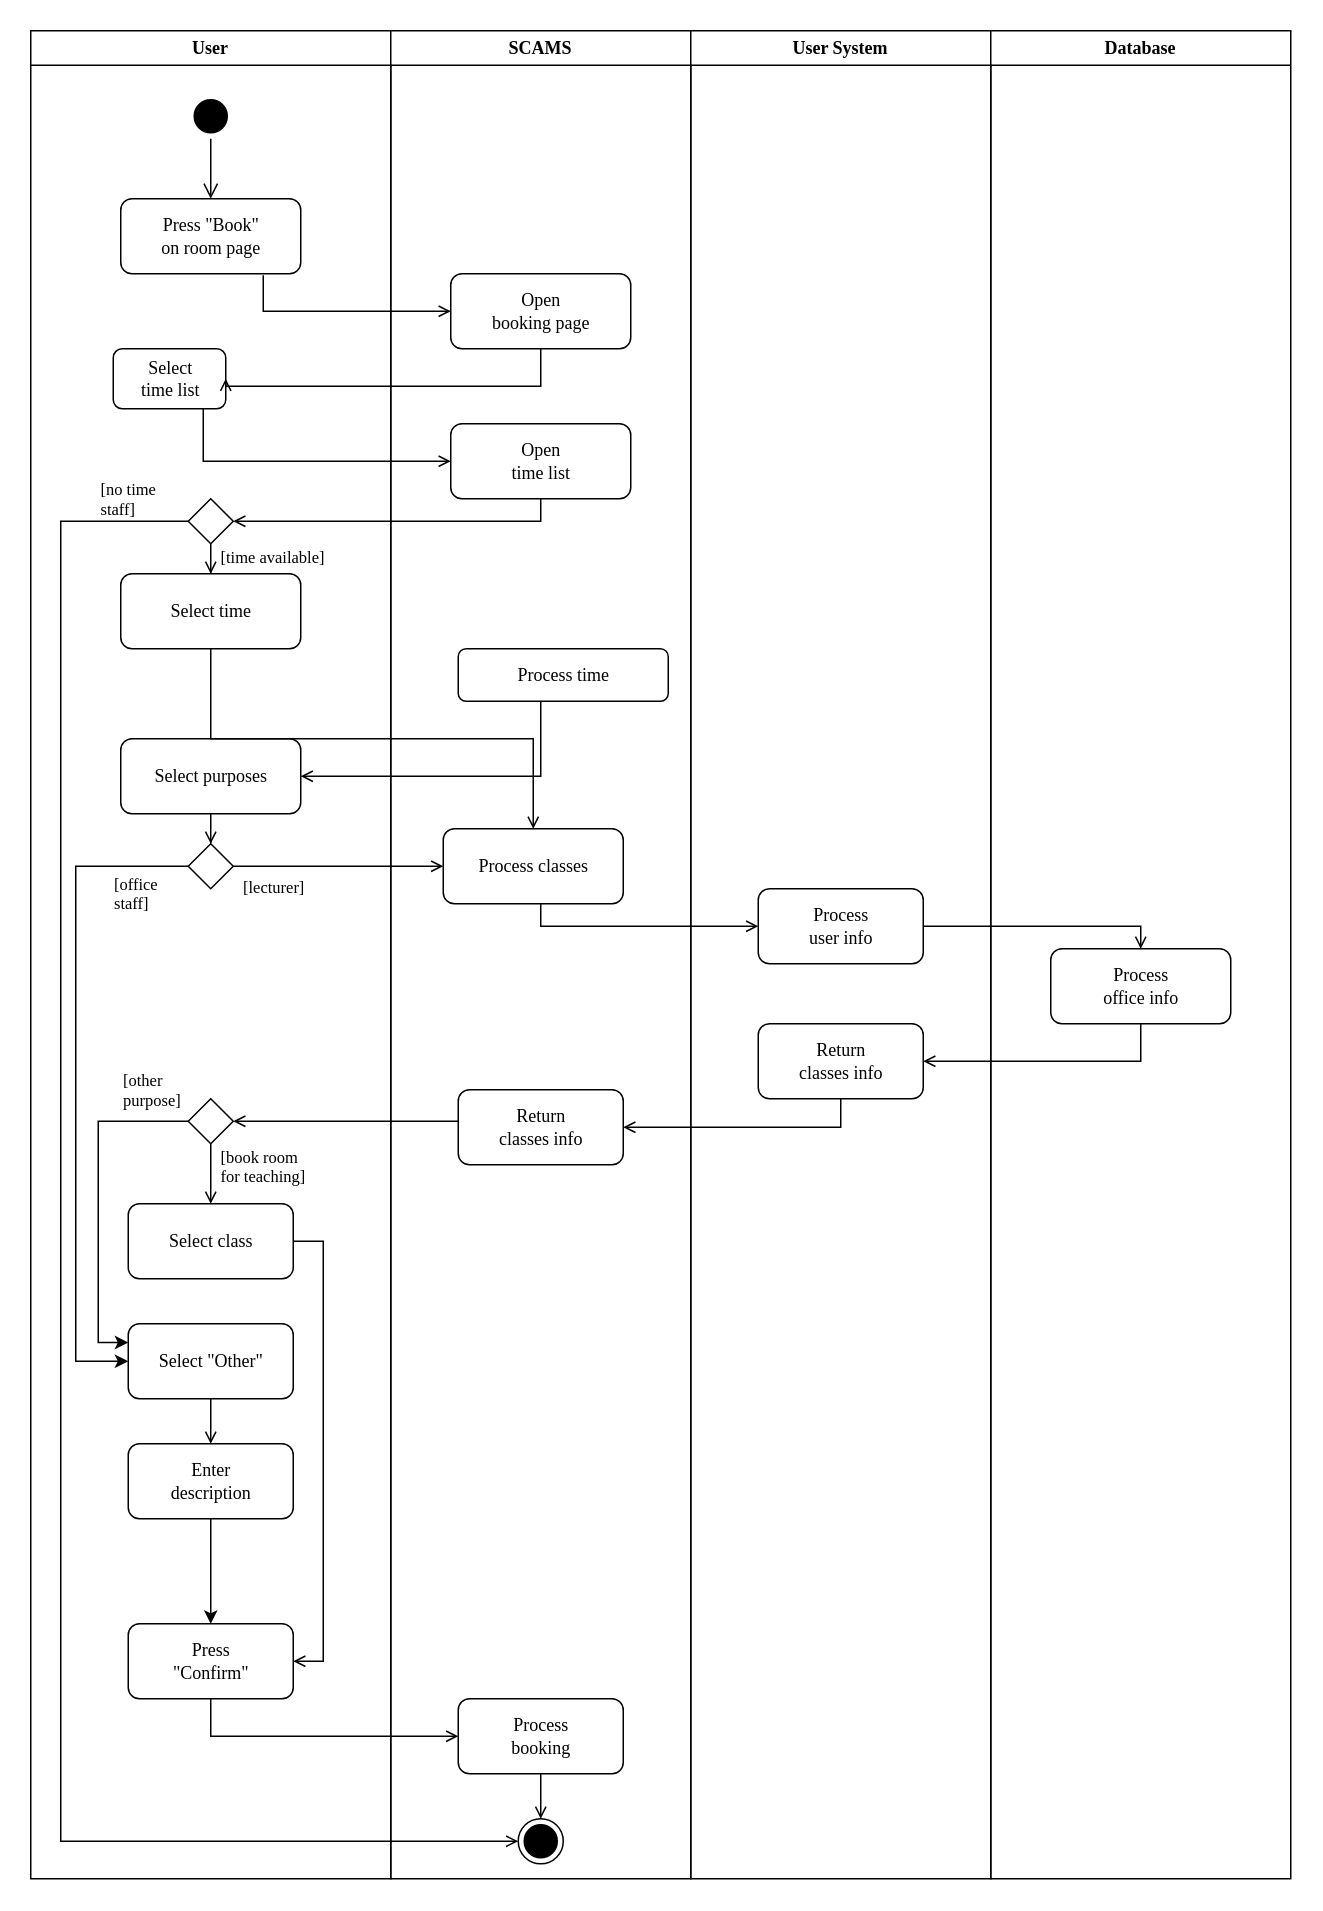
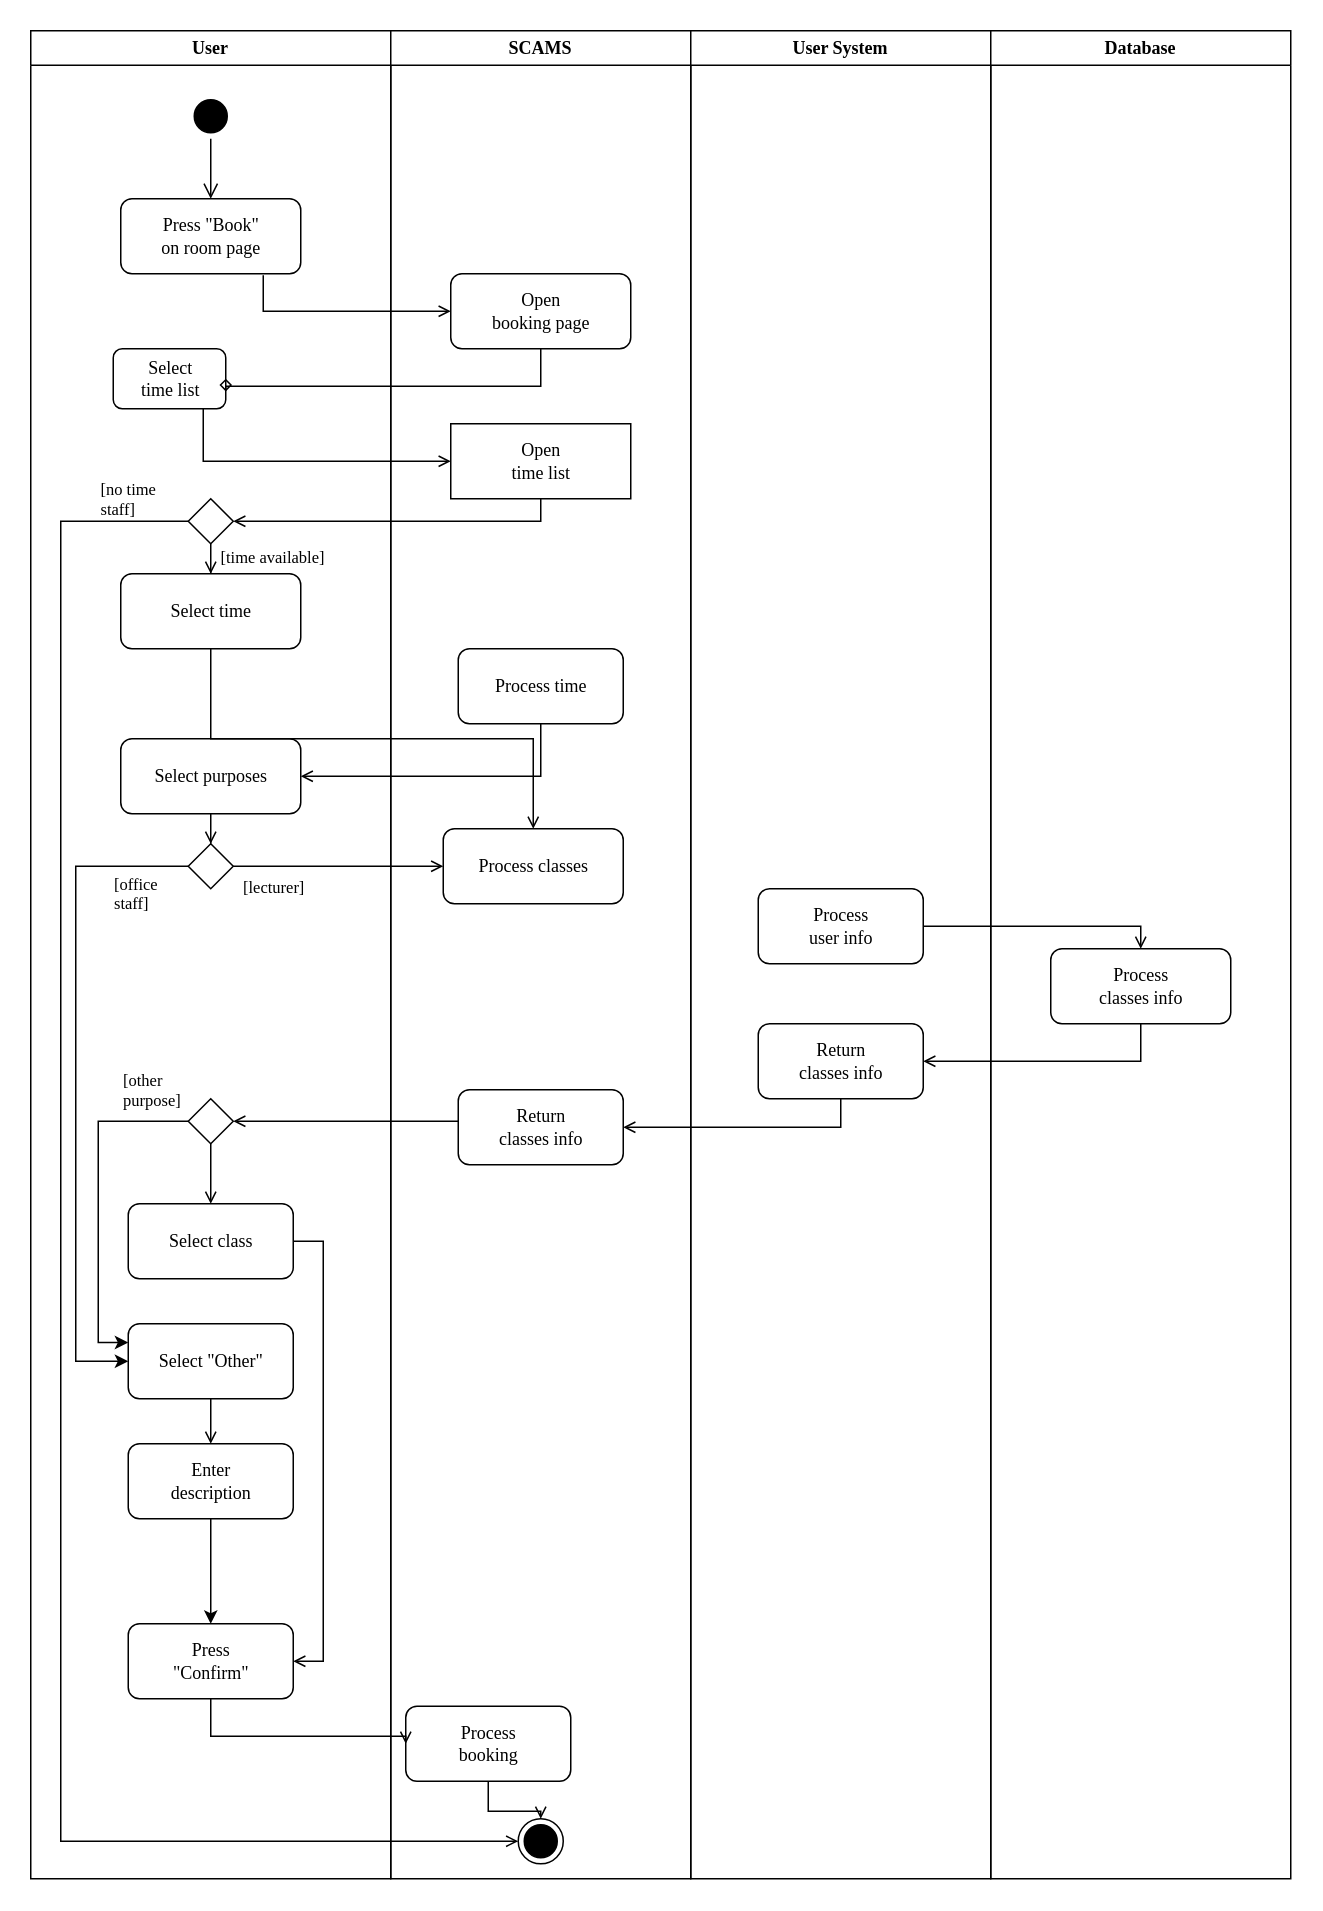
- <mxCell id="47" style="edgeStyle=orthogonalEdgeStyle;rounded=0;orthogonalLoop=1;jettySize=auto;html=1;entryX=1;entryY=0.5;entryDx=0;entryDy=0;endArrow=open;endFill=0;" parent="1" source="31" target="6" edge="1"><mxGeometry relative="1" as="geometry"><Array as="points"><mxPoint x="360" y="257" /></Array></mxGeometry></mxCell>
+ <mxCell id="47" style="edgeStyle=orthogonalEdgeStyle;rounded=0;orthogonalLoop=1;jettySize=auto;html=1;entryX=1;entryY=0.5;entryDx=0;entryDy=0;endArrow=diamond;endFill=0;" parent="1" source="31" target="6" edge="1"><mxGeometry relative="1" as="geometry"><Array as="points"><mxPoint x="360" y="257" /></Array></mxGeometry></mxCell>
- <mxCell id="32" value="&lt;div&gt;Open &lt;br&gt;&lt;/div&gt;&lt;div&gt;time list&lt;br&gt;&lt;/div&gt;" style="strokeColor=#000000;fontFamily=Lucida Console;html=1;verticalAlign=middle;fontSize=12;rounded=1;" parent="30" vertex="1"><mxGeometry x="40" y="262" width="120" height="50" as="geometry" /></mxCell>
+ <mxCell id="32" value="&lt;div&gt;Open &lt;br&gt;&lt;/div&gt;&lt;div&gt;time list&lt;br&gt;&lt;/div&gt;" style="strokeColor=#000000;fontFamily=Lucida Console;html=1;verticalAlign=middle;fontSize=12;rounded=0;" parent="30" vertex="1"><mxGeometry x="40" y="262" width="120" height="50" as="geometry" /></mxCell>
- <mxCell id="33" value="Process time" style="strokeColor=#000000;fontFamily=Lucida Console;html=1;verticalAlign=middle;fontSize=12;rounded=1;" parent="30" vertex="1"><mxGeometry x="45" y="412" width="140" height="35" as="geometry" /></mxCell>
+ <mxCell id="33" value="Process time" style="strokeColor=#000000;fontFamily=Lucida Console;html=1;verticalAlign=middle;fontSize=12;rounded=1;" parent="30" vertex="1"><mxGeometry x="45" y="412" width="110" height="50" as="geometry" /></mxCell>
- <mxCell id="52" style="edgeStyle=orthogonalEdgeStyle;rounded=0;orthogonalLoop=1;jettySize=auto;html=1;endArrow=open;endFill=0;" parent="1" source="34" target="41" edge="1"><mxGeometry relative="1" as="geometry"><Array as="points"><mxPoint x="360" y="617" /></Array></mxGeometry></mxCell>
- <mxCell id="46" value="&lt;div&gt;Process&lt;/div&gt;&lt;div&gt;office info&lt;br&gt;&lt;/div&gt;" style="strokeColor=#000000;fontFamily=Lucida Console;html=1;verticalAlign=middle;fontSize=12;rounded=1;" parent="44" vertex="1"><mxGeometry x="40" y="612" width="120" height="50" as="geometry" /></mxCell>
+ <mxCell id="46" value="&lt;div&gt;Process&lt;/div&gt;&lt;div&gt;classes info&lt;br&gt;&lt;/div&gt;" style="strokeColor=#000000;fontFamily=Lucida Console;html=1;verticalAlign=middle;fontSize=12;rounded=1;" parent="44" vertex="1"><mxGeometry x="40" y="612" width="120" height="50" as="geometry" /></mxCell>
- <mxCell id="18" value="&lt;div style=&quot;font-size: 11px;&quot;&gt;[book room &lt;br style=&quot;font-size: 11px;&quot;&gt;&lt;/div&gt;&lt;div style=&quot;font-size: 11px;&quot;&gt;for teaching]&lt;br style=&quot;font-size: 11px;&quot;&gt;&lt;/div&gt;" style="text;html=1;resizable=0;points=[];autosize=1;align=left;verticalAlign=top;spacingTop=-4;fontFamily=Lucida Console;fontSize=11;" parent="2" vertex="1"><mxGeometry x="125" y="742" width="80" height="30" as="geometry" /></mxCell>
- <mxCell id="38" value="&lt;div&gt;Process &lt;br&gt;&lt;/div&gt;&lt;div&gt;booking&lt;/div&gt;" style="strokeColor=#000000;fontFamily=Lucida Console;html=1;verticalAlign=middle;fontSize=12;rounded=1;" parent="30" vertex="1"><mxGeometry x="45" y="1112" width="110" height="50" as="geometry" /></mxCell>
+ <mxCell id="38" value="&lt;div&gt;Process &lt;br&gt;&lt;/div&gt;&lt;div&gt;booking&lt;/div&gt;" style="strokeColor=#000000;fontFamily=Lucida Console;html=1;verticalAlign=middle;fontSize=12;rounded=1;" parent="30" vertex="1"><mxGeometry x="10" y="1117" width="110" height="50" as="geometry" /></mxCell>
